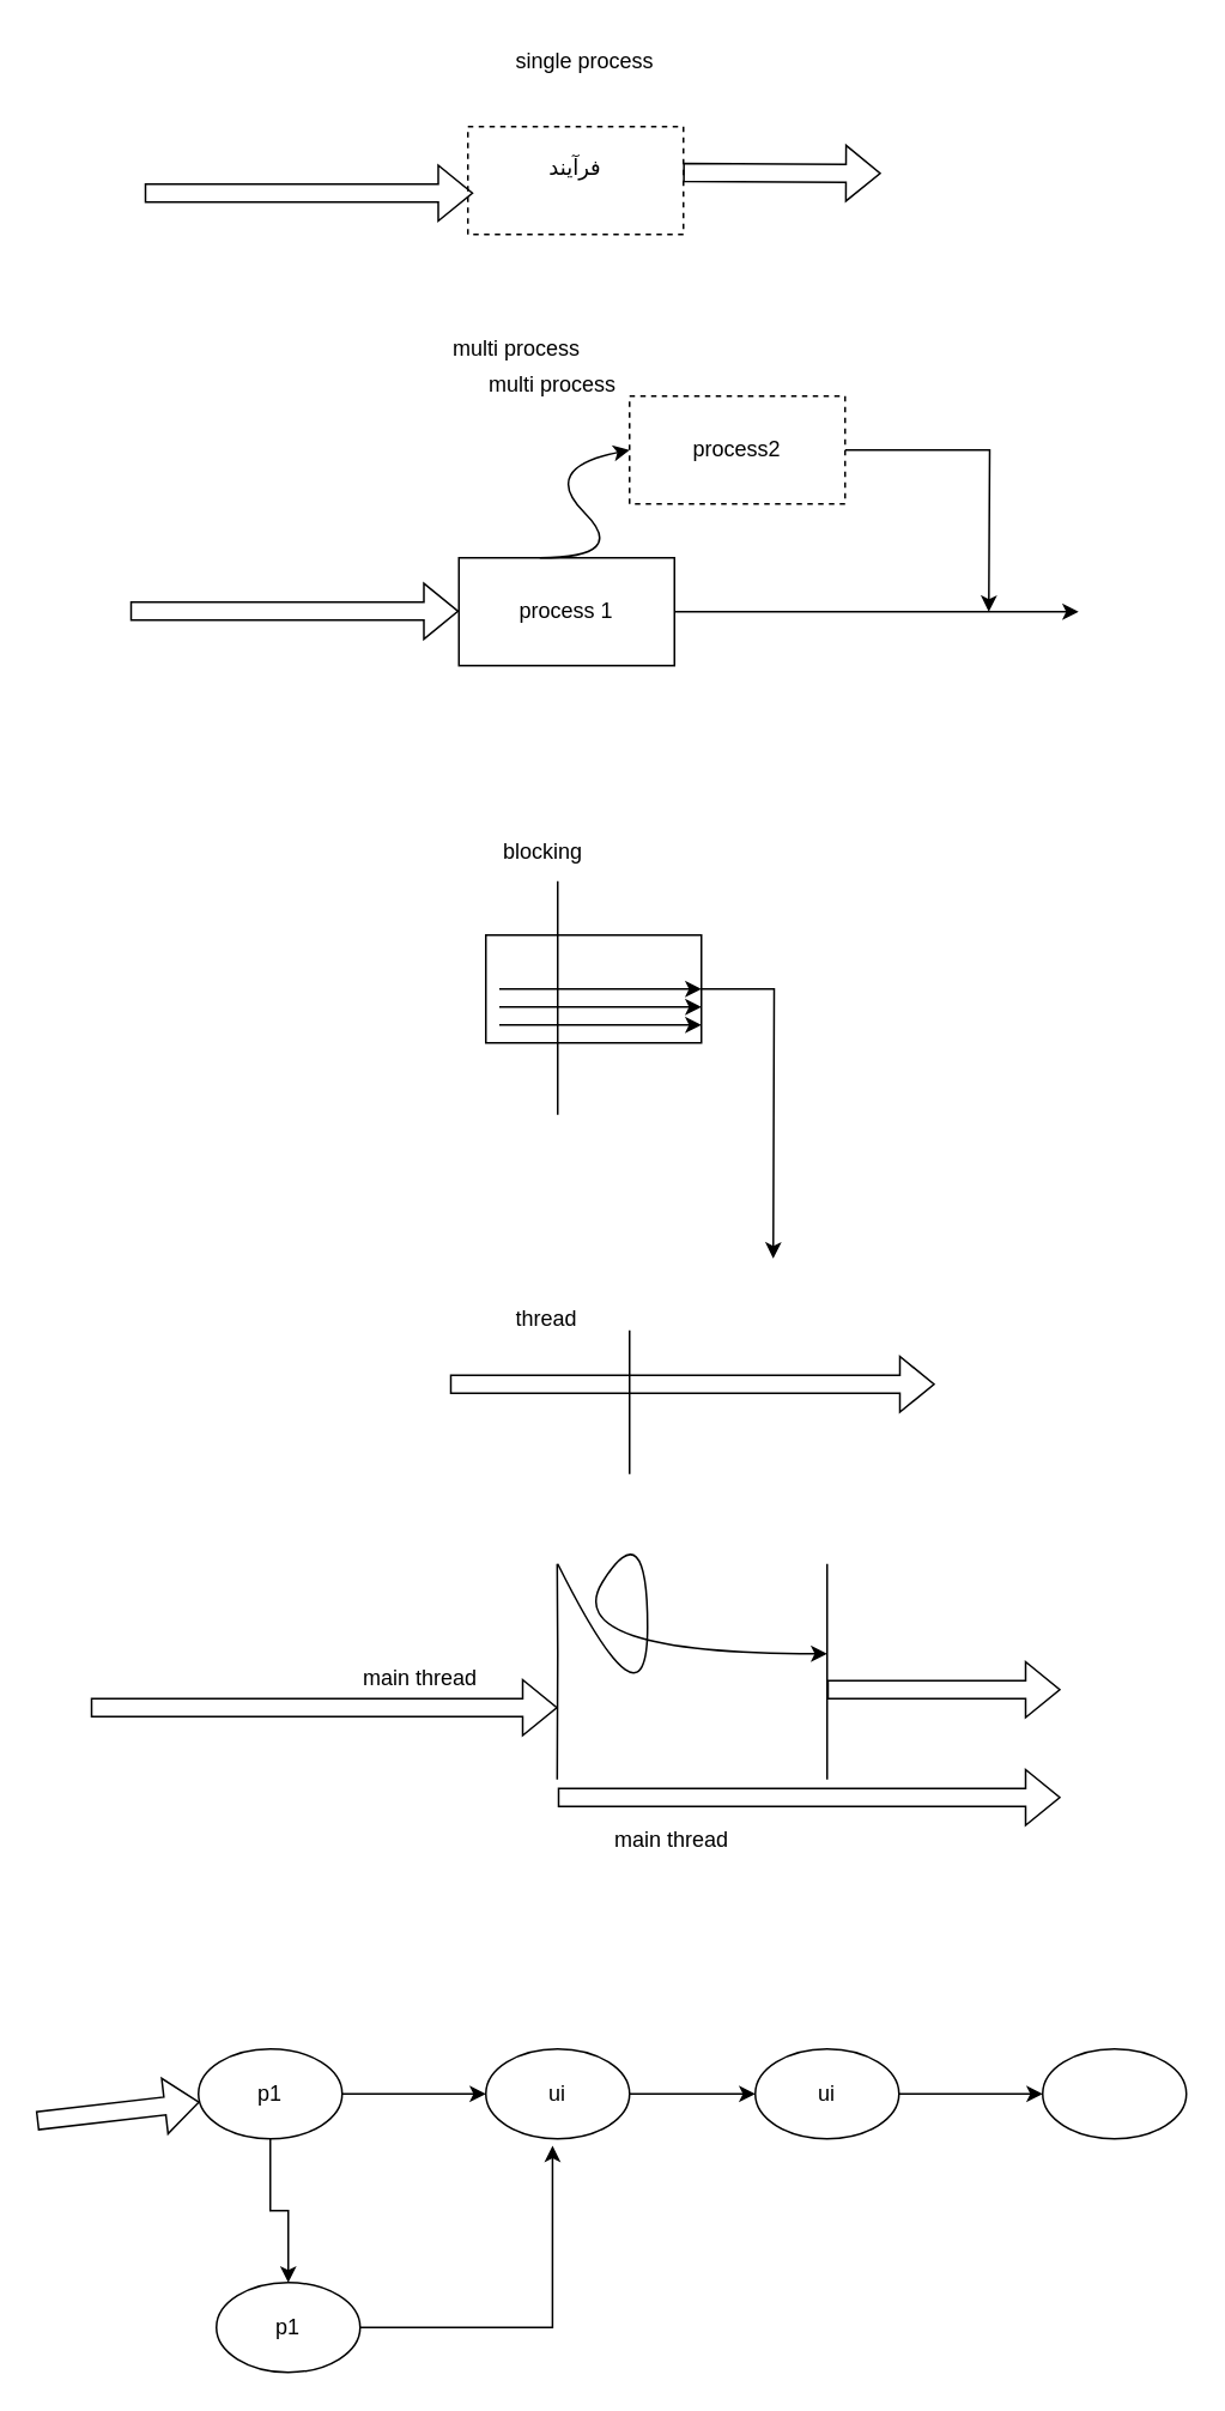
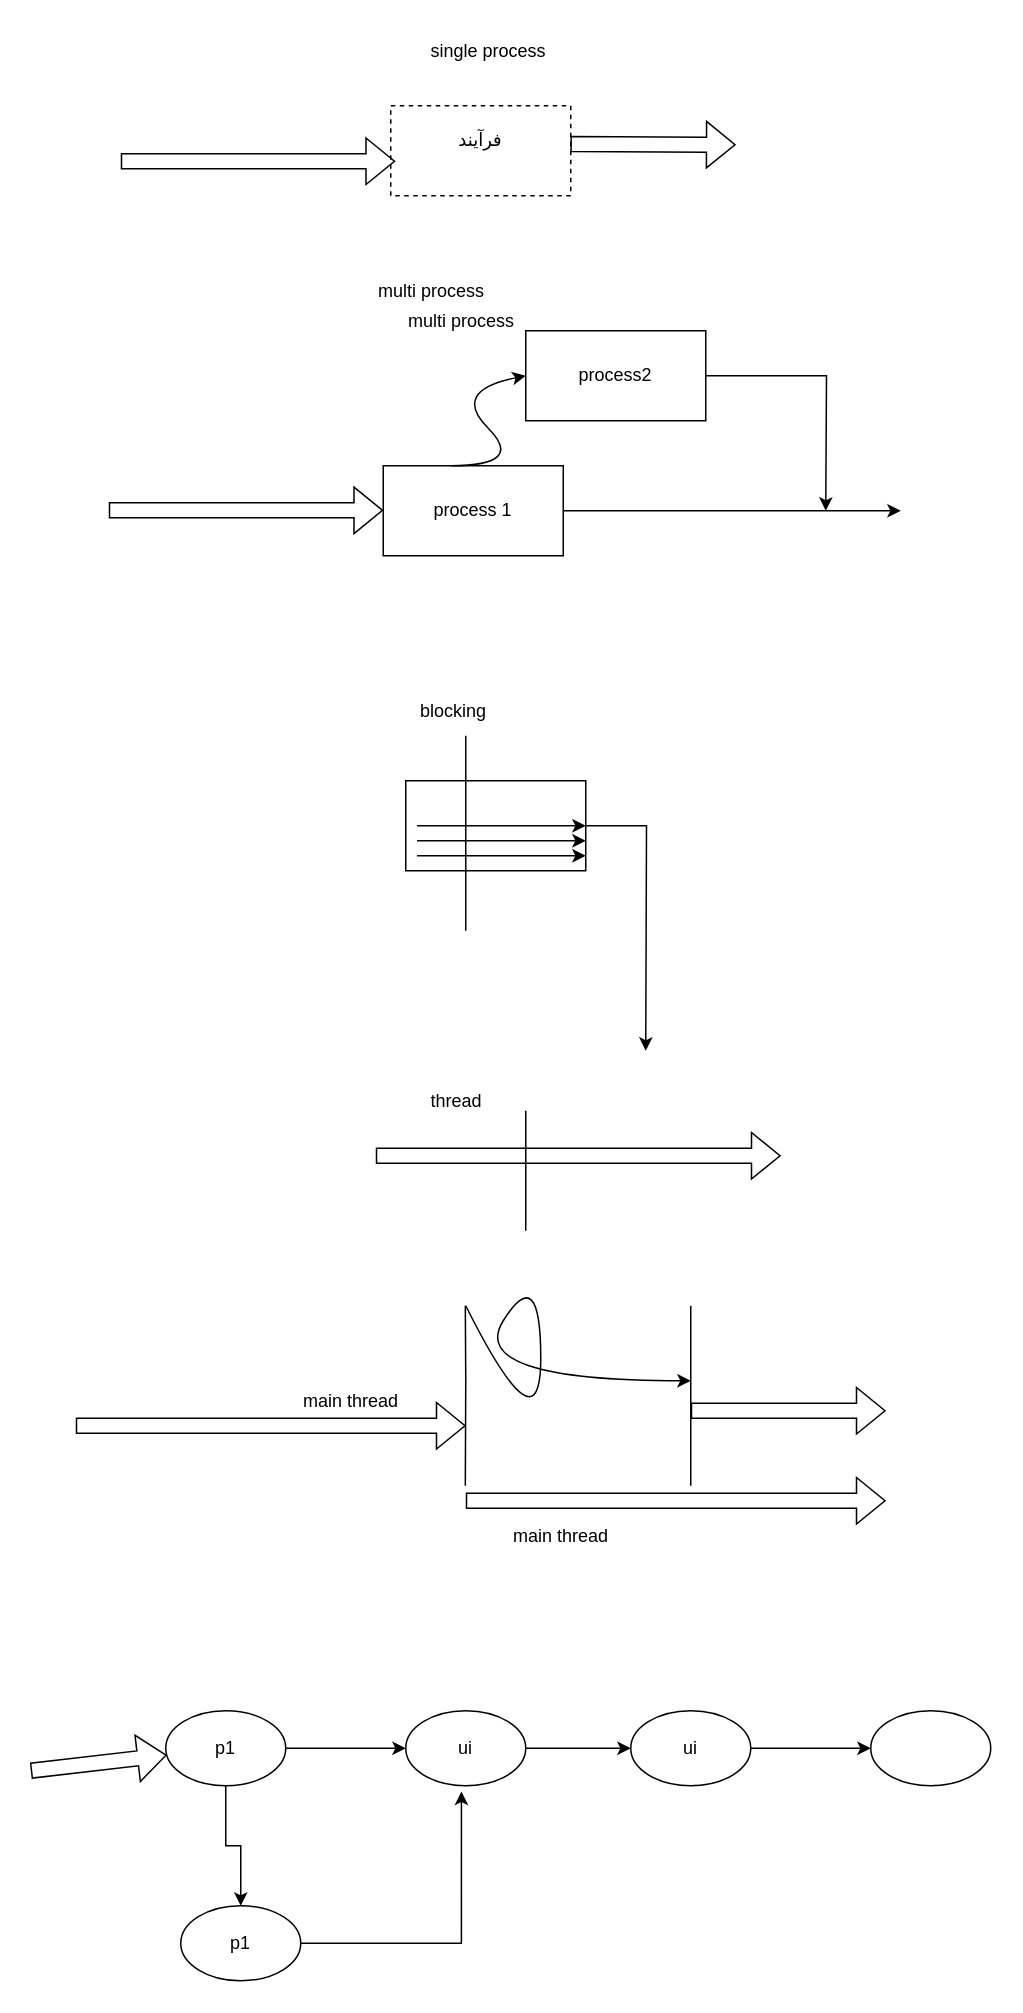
- <mxCell id="9" value="process2" style="rounded=0;whiteSpace=wrap;html=1;dashed=1;" vertex="1" parent="1"><mxGeometry x="350" y="220" width="120" height="60" as="geometry" /></mxCell>
+ <mxCell id="9" value="process2" style="rounded=0;whiteSpace=wrap;html=1;" vertex="1" parent="1"><mxGeometry x="350" y="220" width="120" height="60" as="geometry" /></mxCell>
